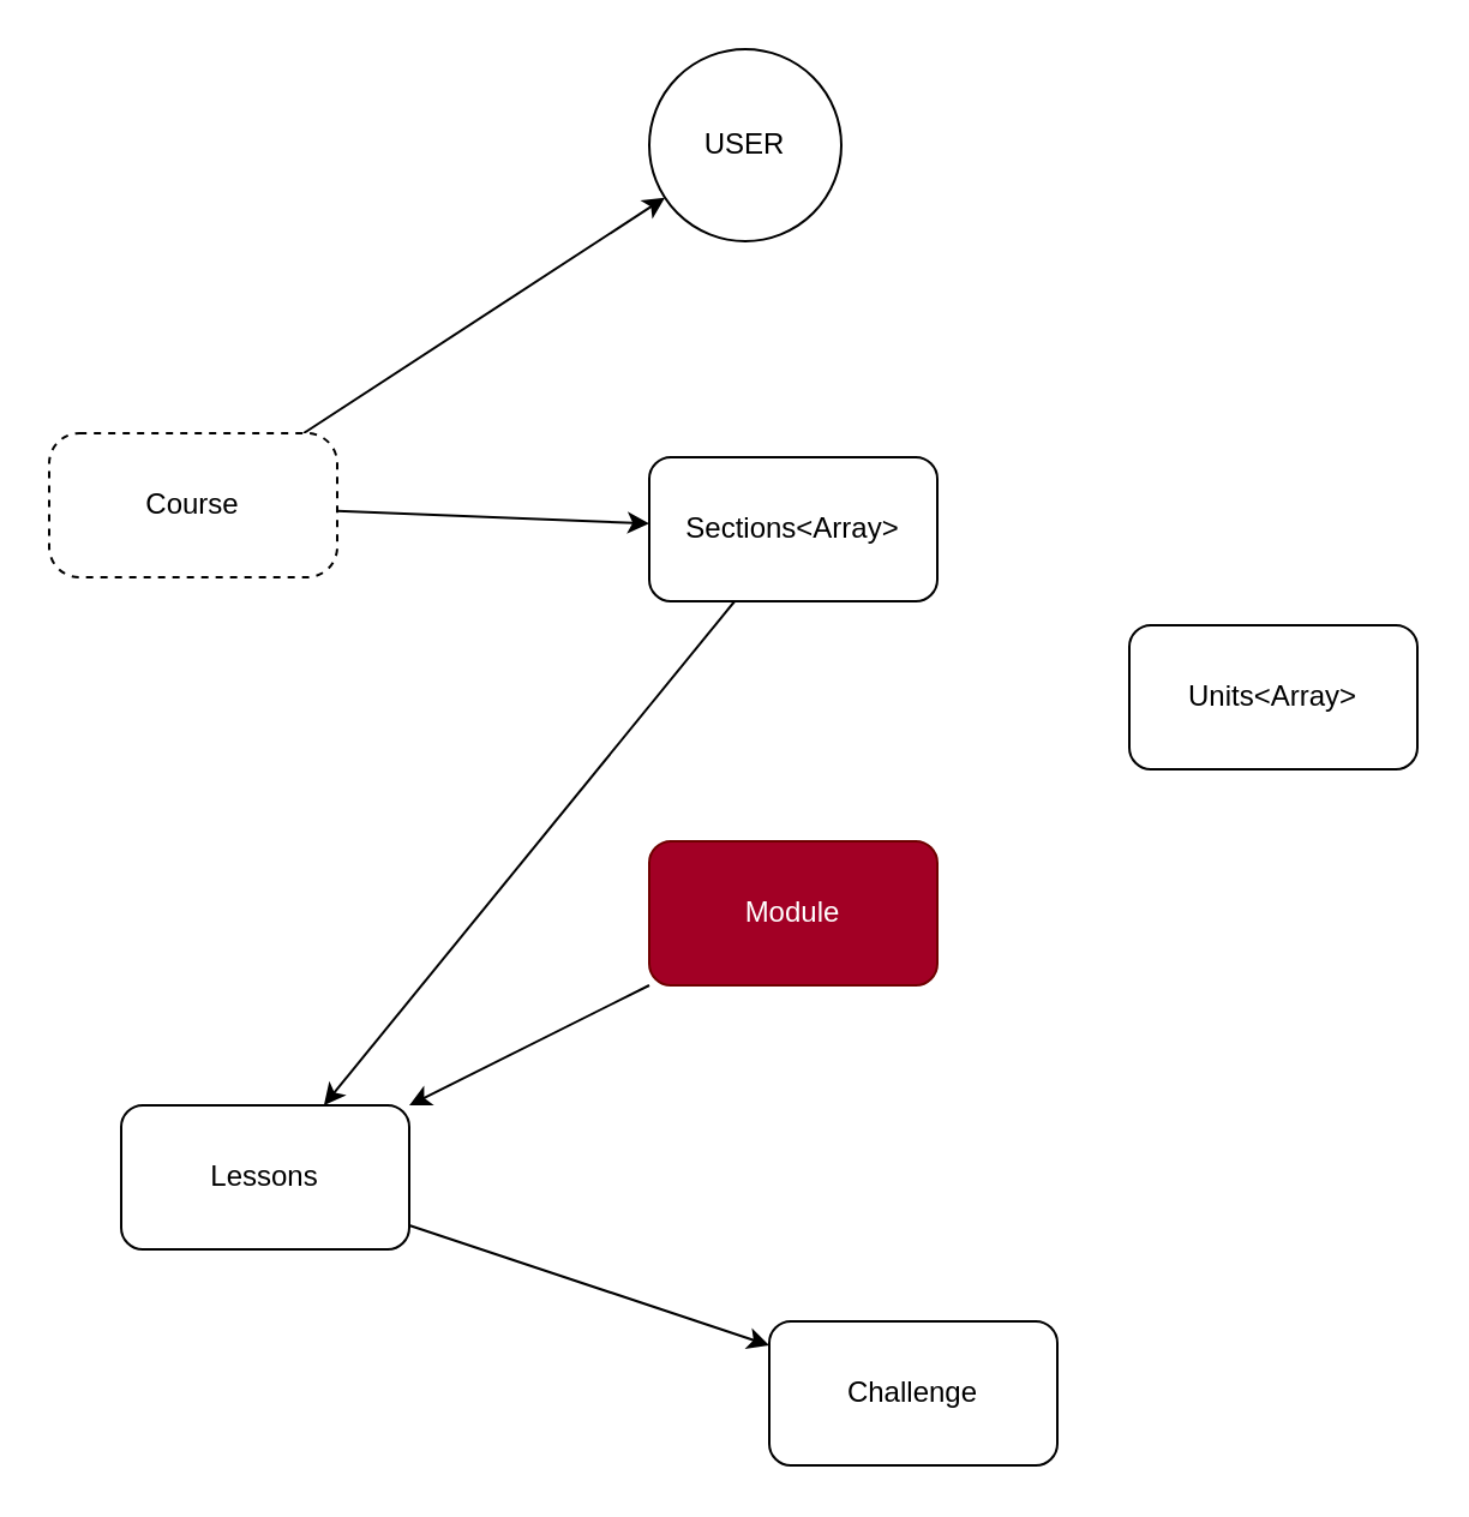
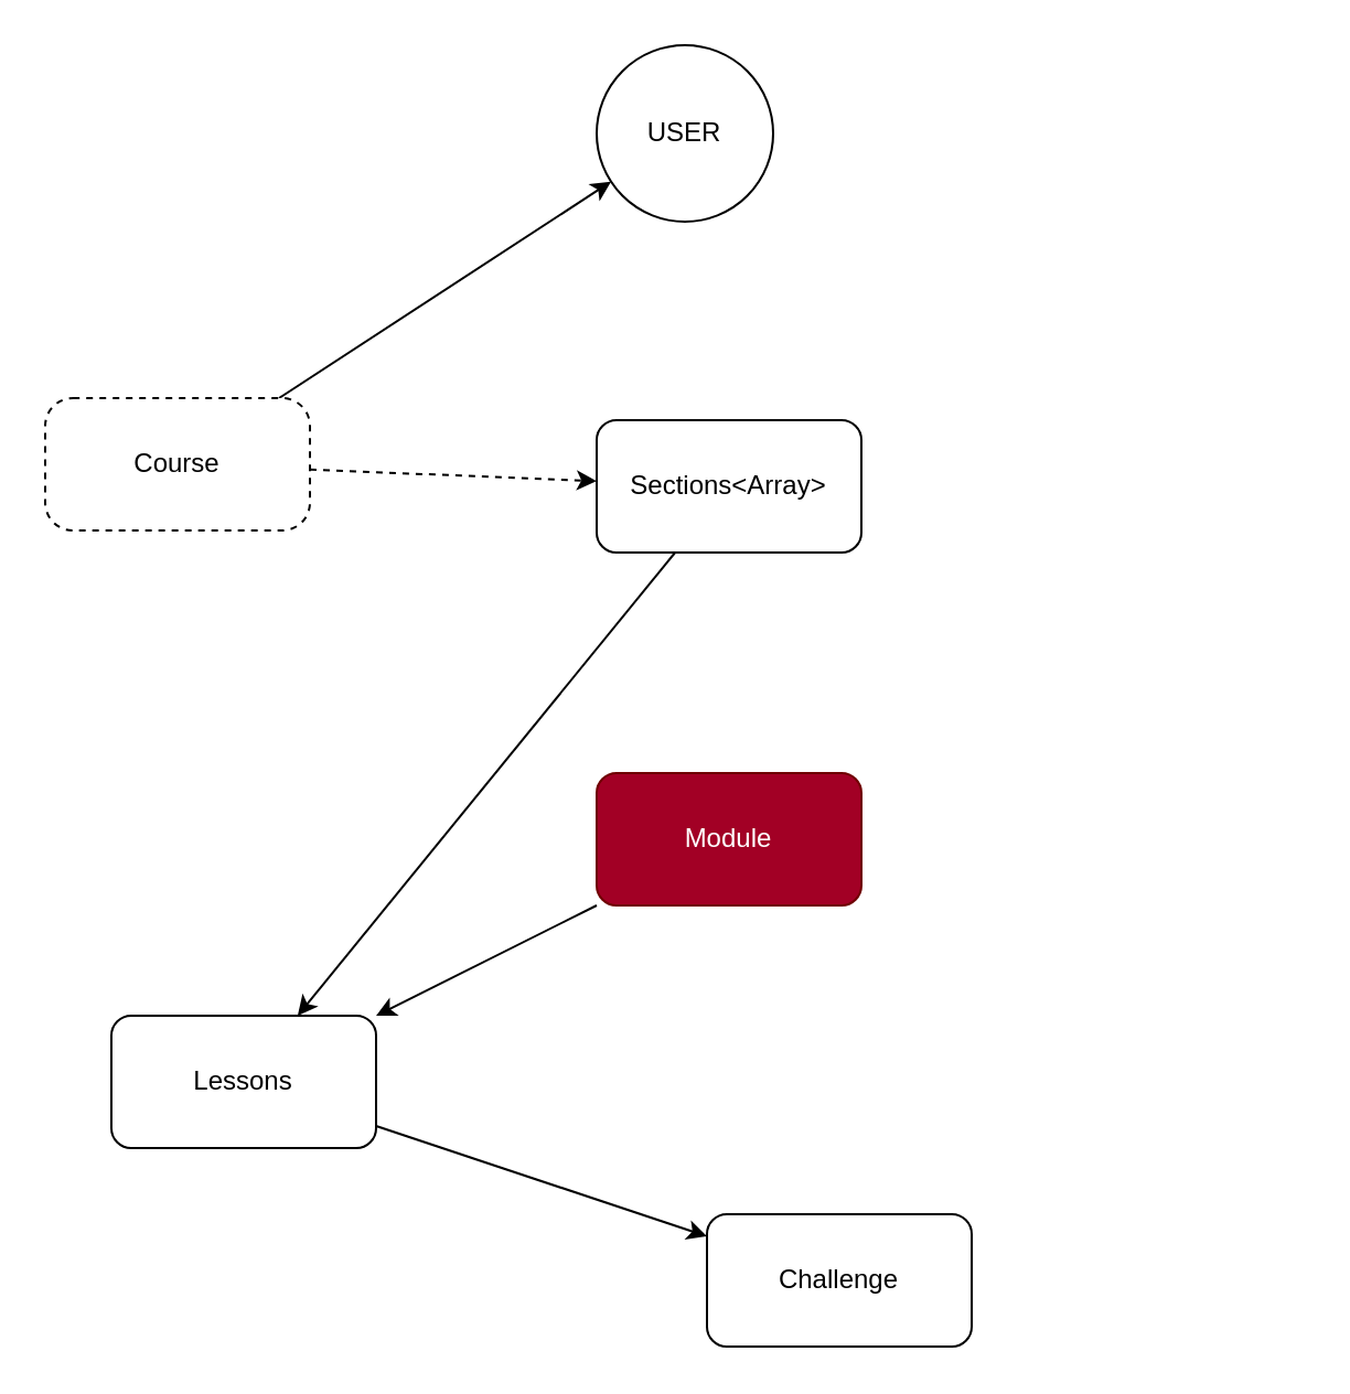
- <mxCell id="2" value="" style="edgeStyle=none;html=1;" parent="1" source="4" target="6" edge="1"><mxGeometry relative="1" as="geometry" /></mxCell>
+ <mxCell id="2" value="" style="edgeStyle=none;html=1;dashed=1;" parent="1" source="4" target="6" edge="1"><mxGeometry relative="1" as="geometry" /></mxCell>
- <mxCell id="7" value="Units&amp;lt;Array&amp;gt;&lt;br&gt;" style="whiteSpace=wrap;html=1;rounded=1;" parent="1" vertex="1"><mxGeometry x="470" y="260" width="120" height="60" as="geometry" /></mxCell>
